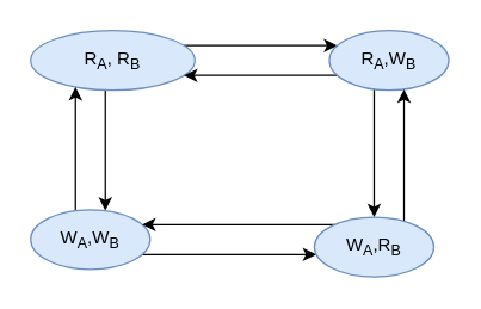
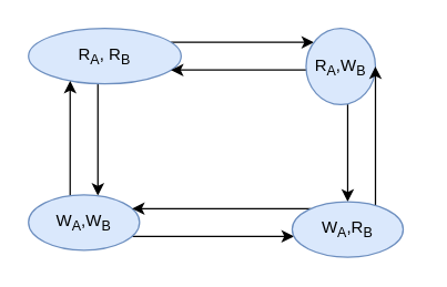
- <mxCell id="10" value="R&lt;sub&gt;A&lt;/sub&gt;,W&lt;sub&gt;B&lt;/sub&gt;" style="ellipse;whiteSpace=wrap;html=1;fillColor=#dae8fc;strokeColor=#6c8ebf;fontColor=default;" vertex="1" parent="1"><mxGeometry x="220" y="20" width="80" height="40" as="geometry" /></mxCell>
+ <mxCell id="10" value="R&lt;sub&gt;A&lt;/sub&gt;,W&lt;sub&gt;B&lt;/sub&gt;" style="ellipse;whiteSpace=wrap;html=1;fillColor=#dae8fc;strokeColor=#6c8ebf;fontColor=default;" vertex="1" parent="1"><mxGeometry x="220" y="20" width="50" height="55" as="geometry" /></mxCell>
